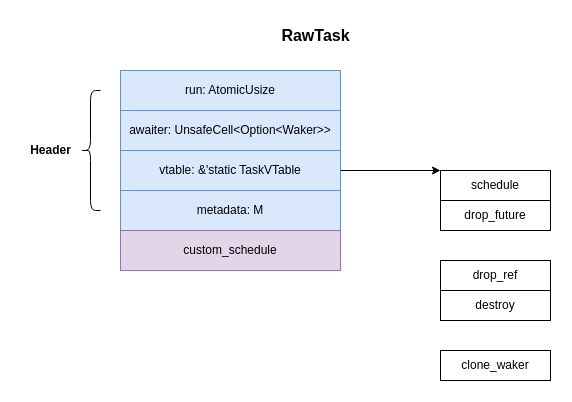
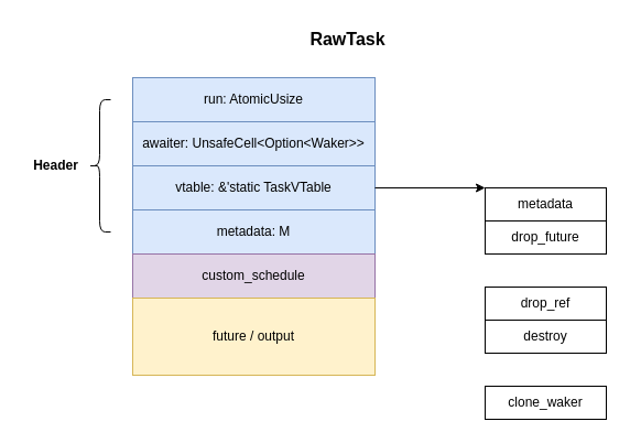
- <mxCell id="10" value="schedule" style="rounded=0;whiteSpace=wrap;html=1;" parent="1" vertex="1"><mxGeometry x="440" y="170" width="110" height="30" as="geometry" /></mxCell>
+ <mxCell id="10" value="metadata" style="rounded=0;whiteSpace=wrap;html=1;" parent="1" vertex="1"><mxGeometry x="440" y="170" width="110" height="30" as="geometry" /></mxCell>
+ <mxCell id="9" value="future / output" style="rounded=0;whiteSpace=wrap;html=1;fillColor=#fff2cc;strokeColor=#d6b656;" parent="1" vertex="1"><mxGeometry x="120" y="270" width="220" height="70" as="geometry" /></mxCell>
